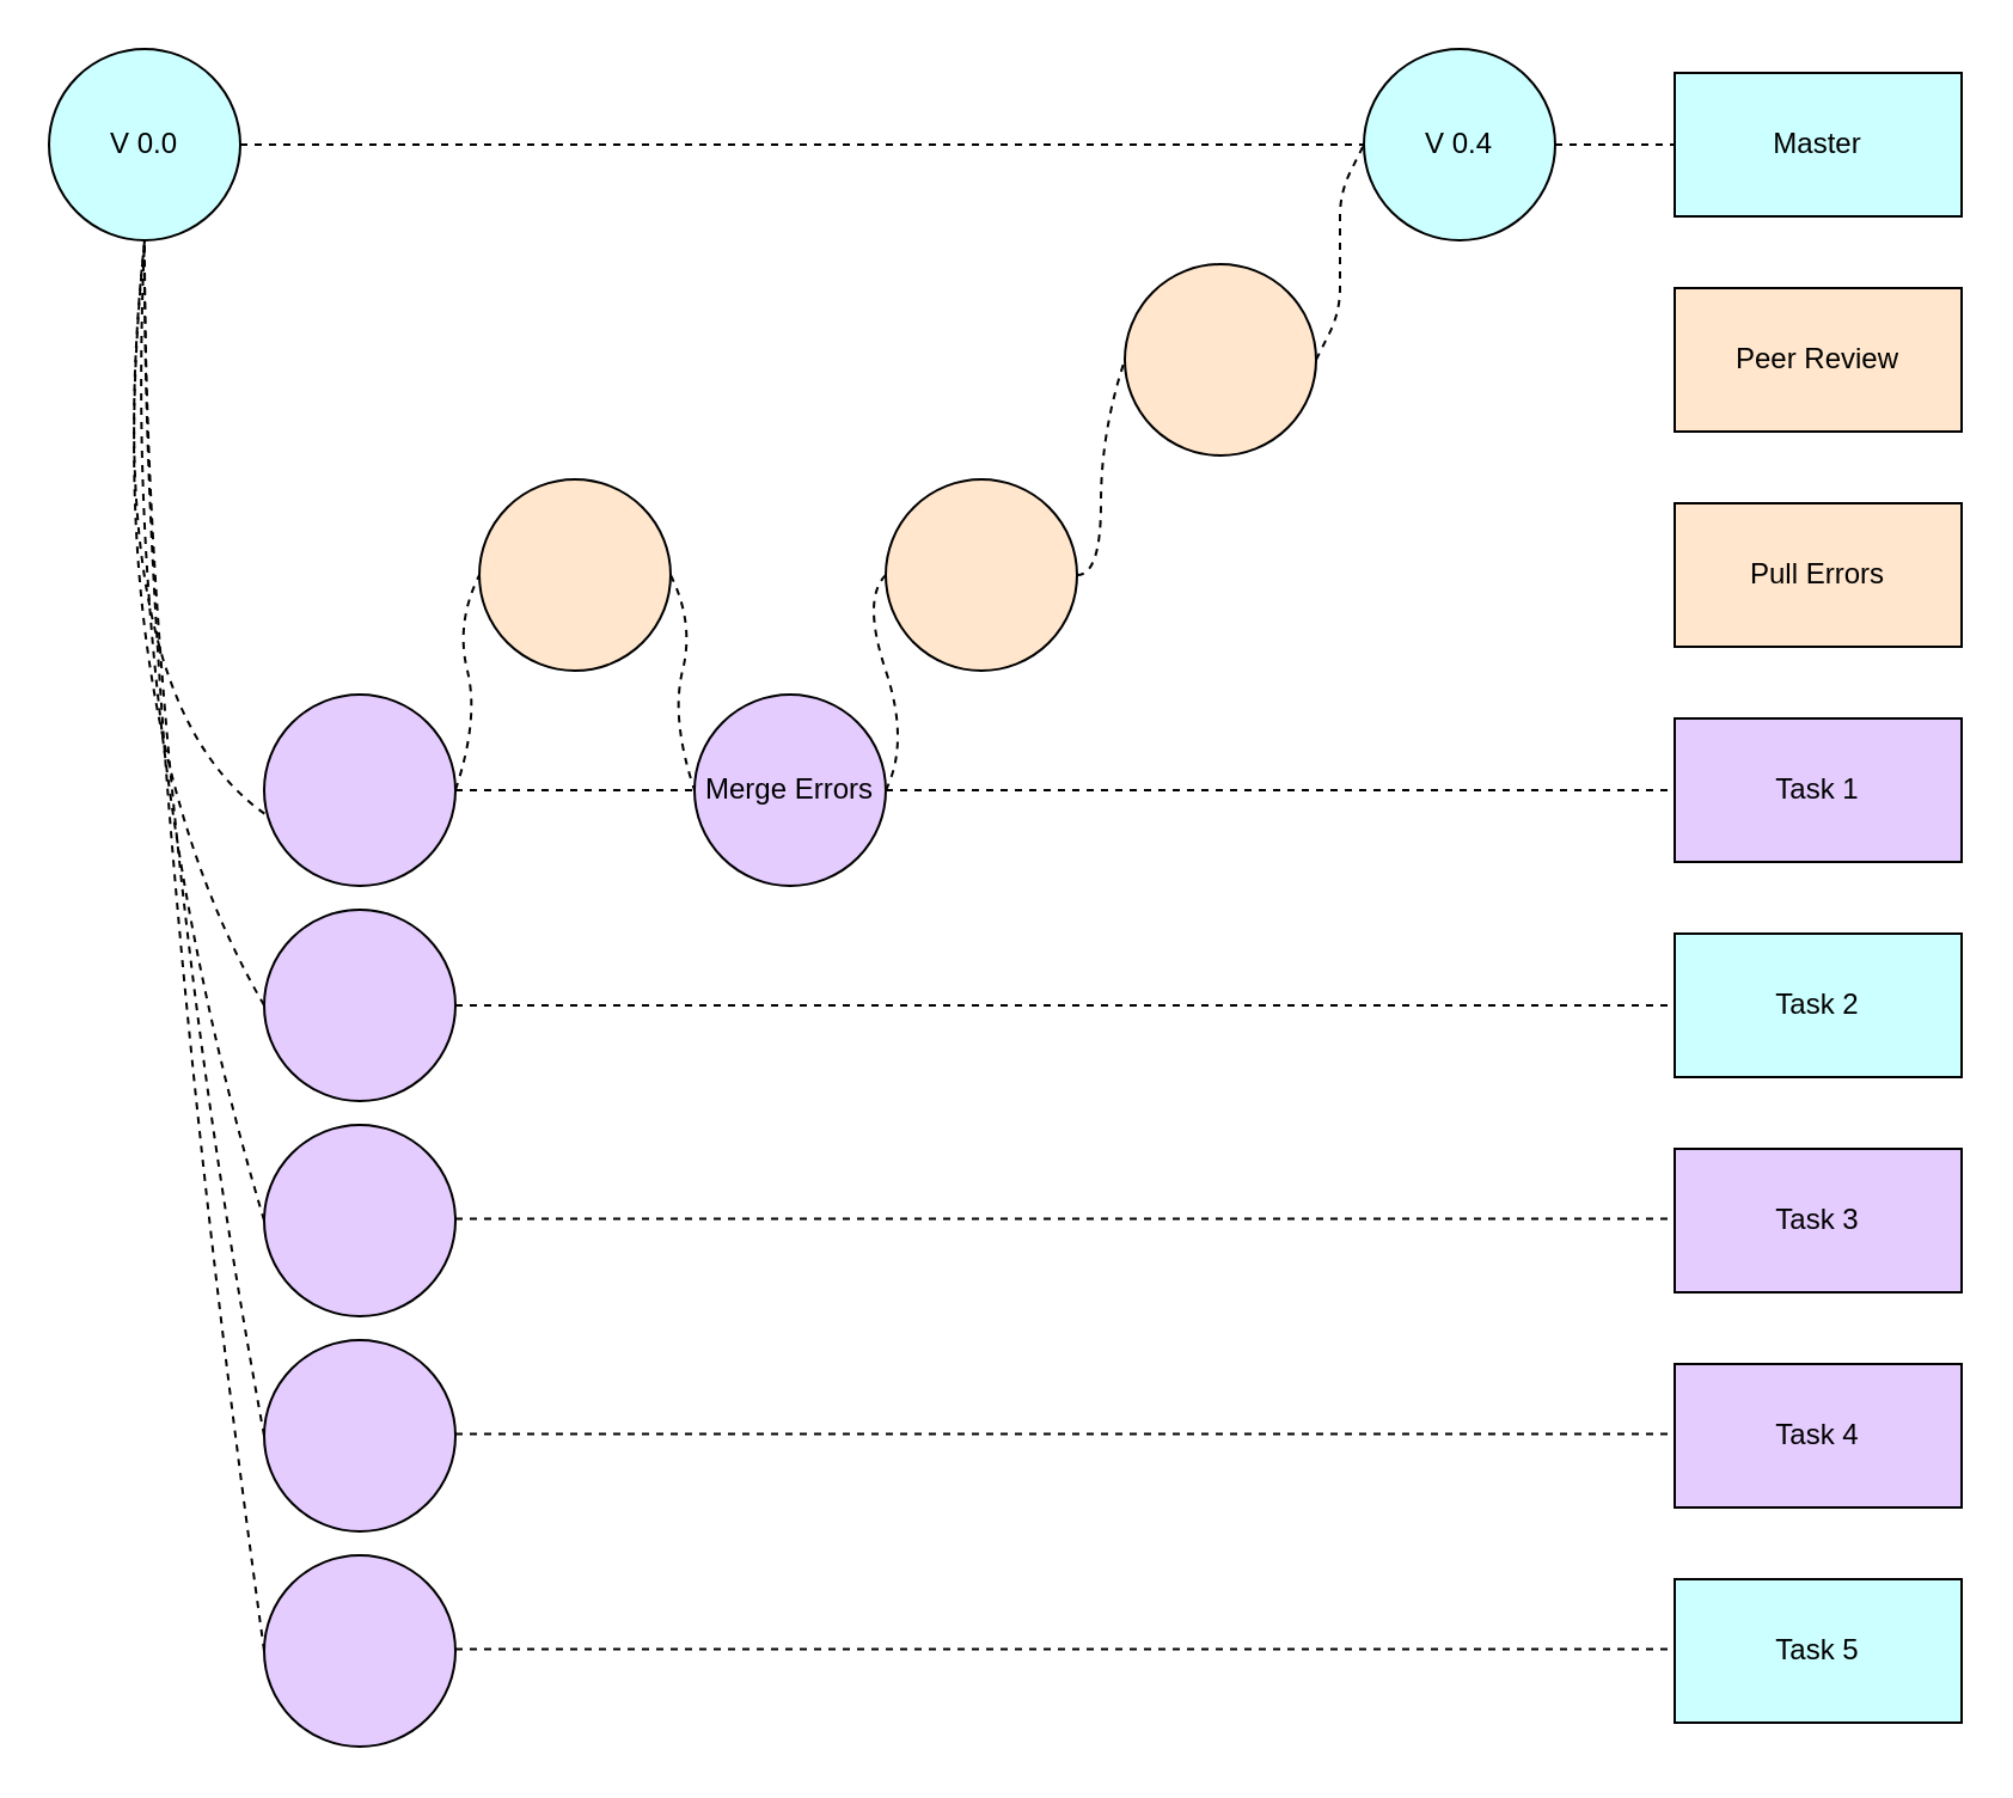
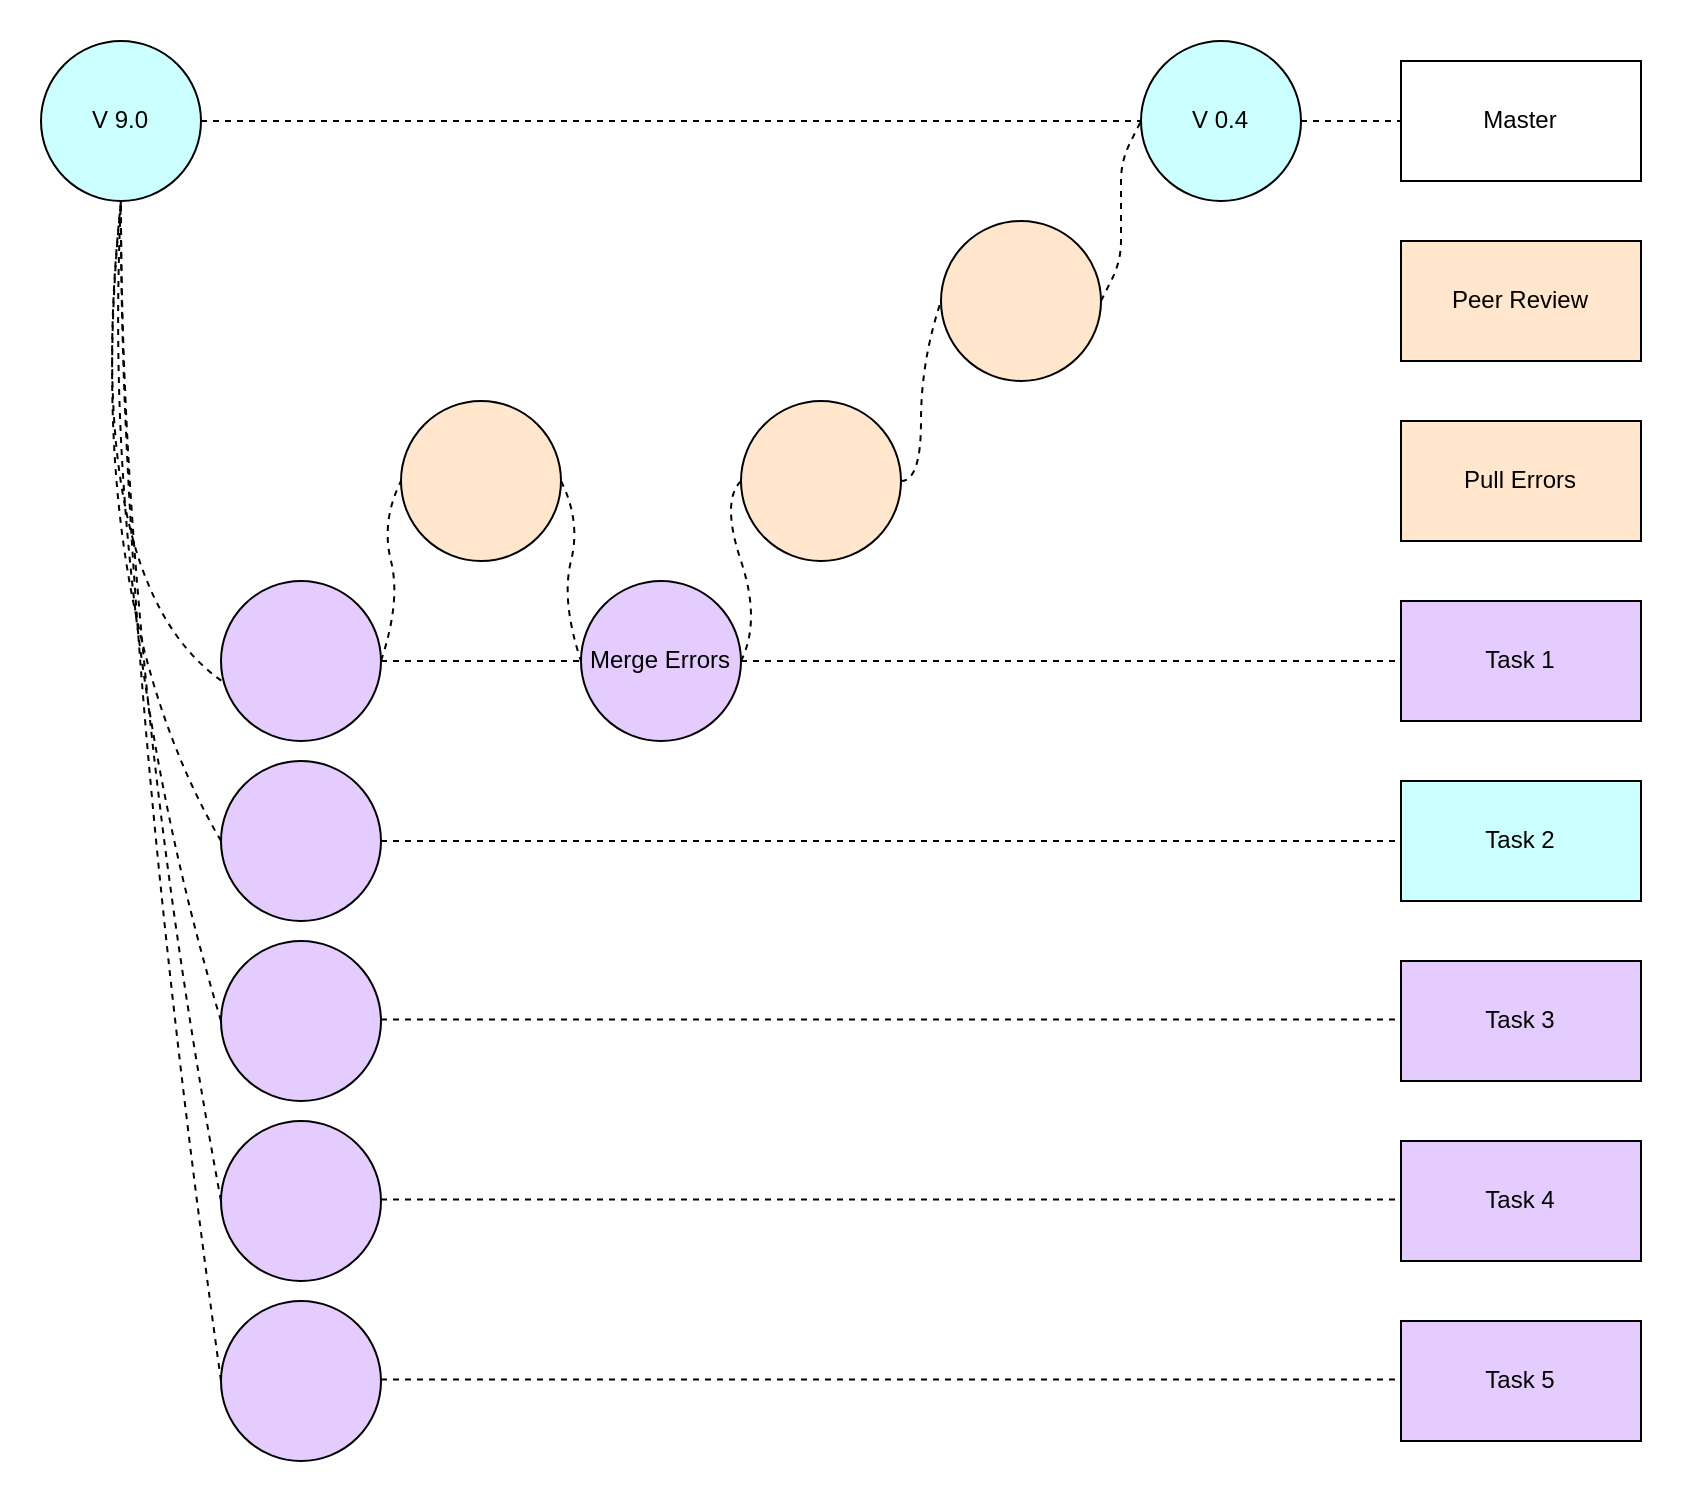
- <mxCell id="2" value="V 0.0" style="ellipse;whiteSpace=wrap;html=1;aspect=fixed;fillColor=#CCFFFF;" vertex="1" parent="1"><mxGeometry x="20" y="20" width="80" height="80" as="geometry" /></mxCell>
+ <mxCell id="2" value="V 9.0" style="ellipse;whiteSpace=wrap;html=1;aspect=fixed;fillColor=#CCFFFF;" vertex="1" parent="1"><mxGeometry x="20" y="20" width="80" height="80" as="geometry" /></mxCell>
- <mxCell id="3" value="Master" style="rounded=0;whiteSpace=wrap;html=1;fillColor=#CCFFFF;" vertex="1" parent="1"><mxGeometry x="700" y="30" width="120" height="60" as="geometry" /></mxCell>
+ <mxCell id="3" value="Master" style="rounded=0;whiteSpace=wrap;html=1;fillColor=#ffffff;" vertex="1" parent="1"><mxGeometry x="700" y="30" width="120" height="60" as="geometry" /></mxCell>
- <mxCell id="9" value="Task 5" style="rounded=0;whiteSpace=wrap;html=1;fillColor=#ccffff;" vertex="1" parent="1"><mxGeometry x="700" y="660" width="120" height="60" as="geometry" /></mxCell>
+ <mxCell id="9" value="Task 5" style="rounded=0;whiteSpace=wrap;html=1;fillColor=#E5CCFF;" vertex="1" parent="1"><mxGeometry x="700" y="660" width="120" height="60" as="geometry" /></mxCell>
